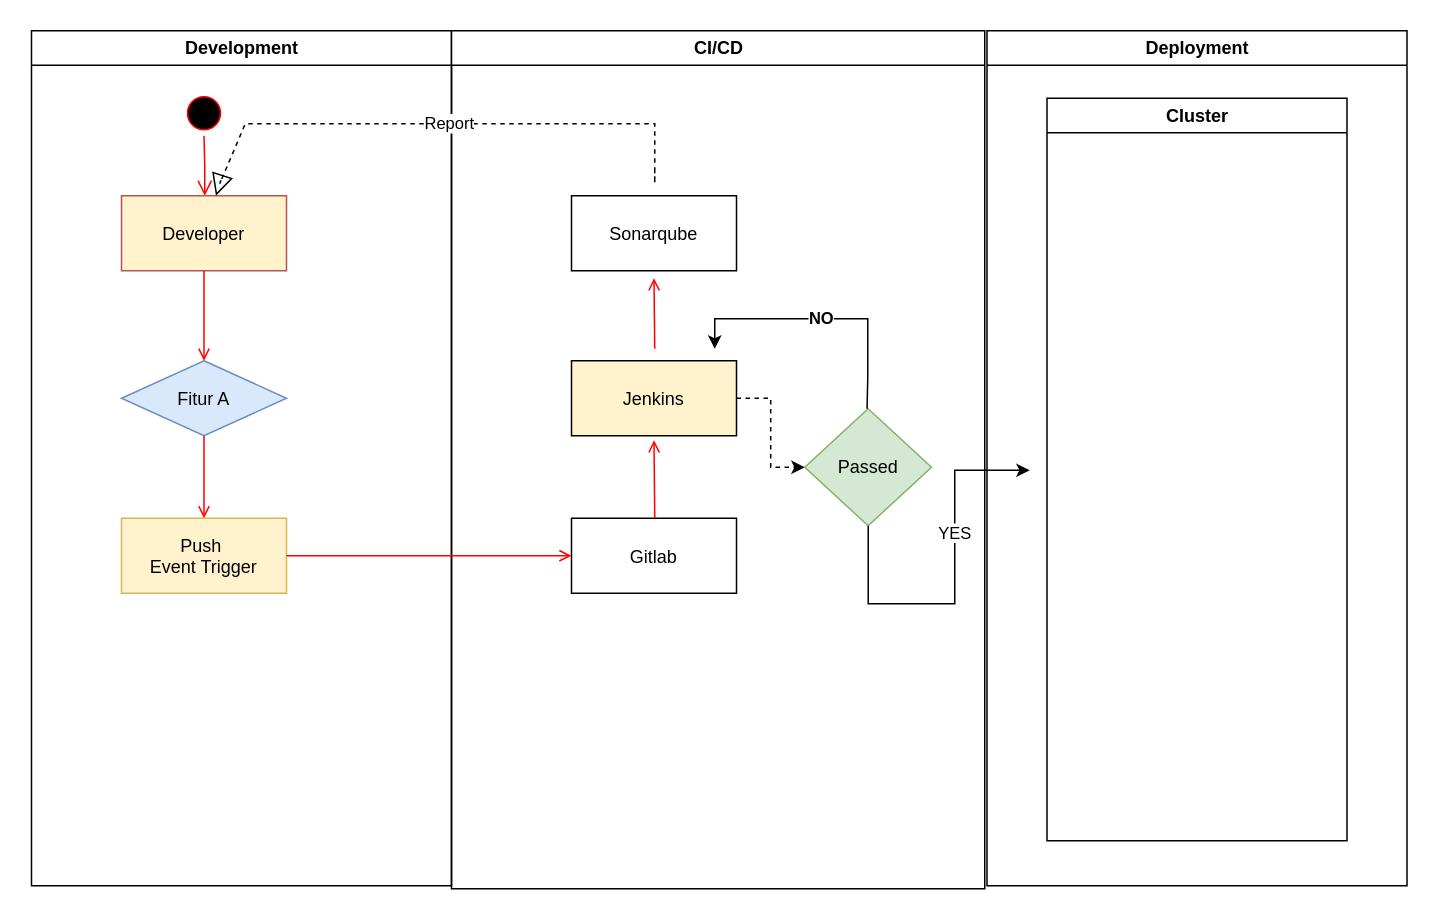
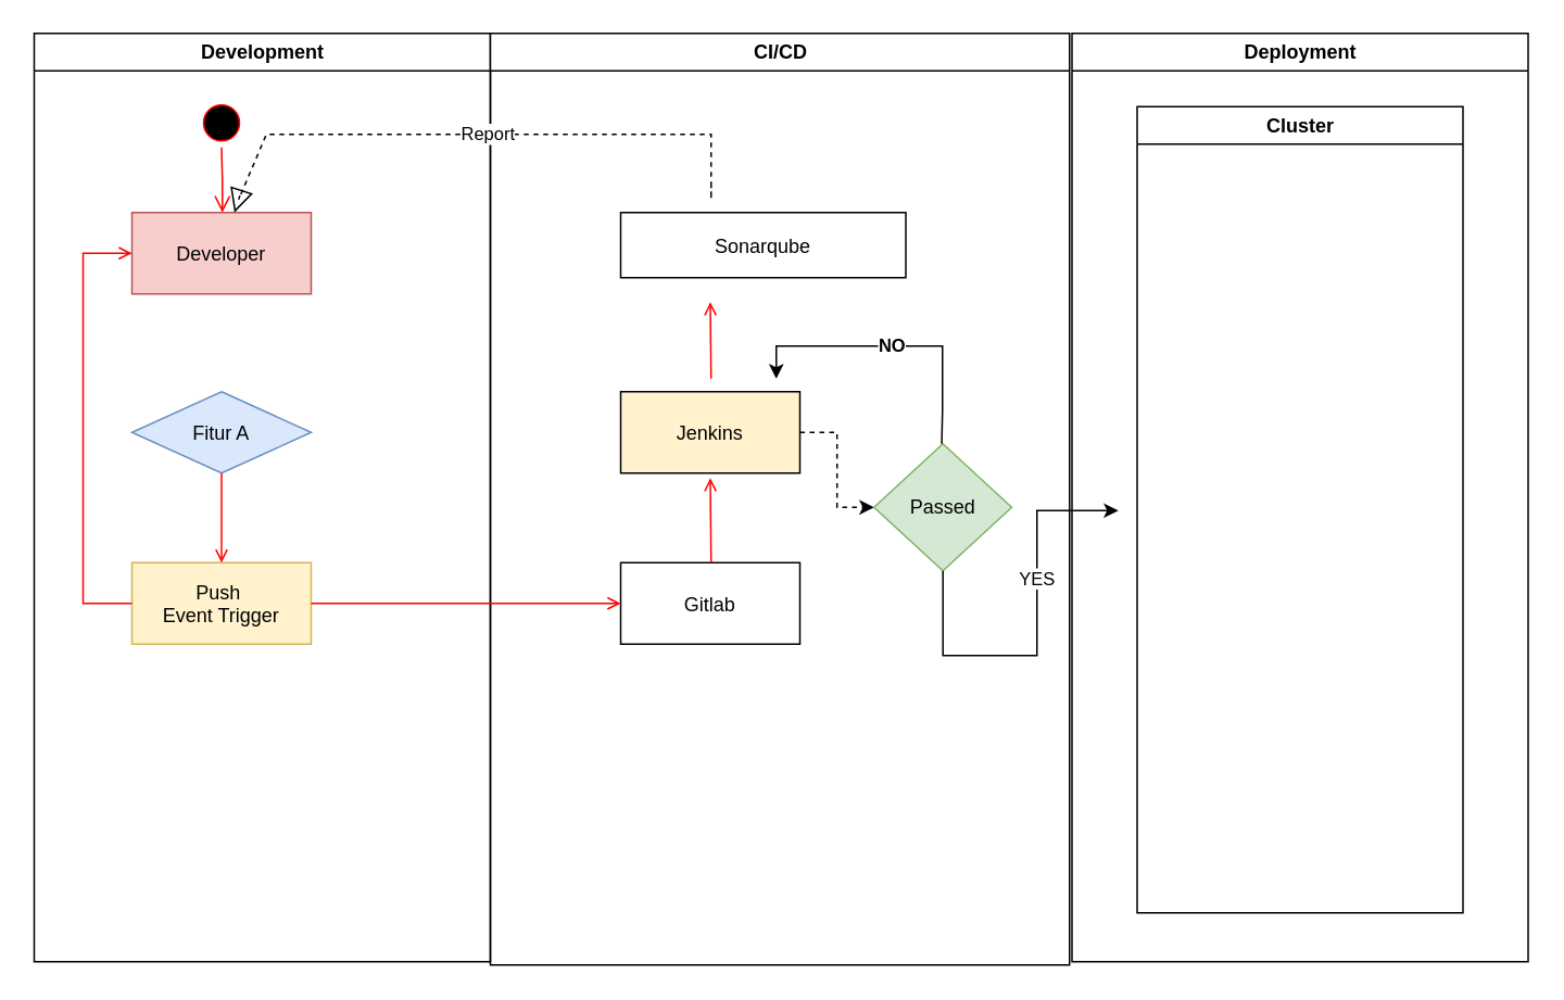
- <mxCell id="5" value="Developer" style="fillColor=#fff2cc;strokeColor=#b85450;" parent="2" vertex="1"><mxGeometry x="60" y="110" width="110" height="50" as="geometry" /></mxCell>
+ <mxCell id="5" value="Developer" style="fillColor=#f8cecc;strokeColor=#b85450;" parent="2" vertex="1"><mxGeometry x="60" y="110" width="110" height="50" as="geometry" /></mxCell>
- <mxCell id="12" value="Sonarqube" style="" parent="11" vertex="1"><mxGeometry x="80" y="110" width="110" height="50" as="geometry" /></mxCell>
+ <mxCell id="12" value="Sonarqube" style="" parent="11" vertex="1"><mxGeometry x="80" y="110" width="175" height="40" as="geometry" /></mxCell>
- <mxCell id="7" value="" style="endArrow=open;strokeColor=#FF0000;endFill=1;rounded=0" parent="2" source="5" target="6" edge="1"><mxGeometry relative="1" as="geometry" /></mxCell>
+ <mxCell id="10" value="" style="edgeStyle=elbowEdgeStyle;elbow=horizontal;strokeColor=#FF0000;endArrow=open;endFill=1;rounded=0" parent="2" source="8" target="5" edge="1"><mxGeometry width="100" height="100" relative="1" as="geometry"><mxPoint x="160" y="290" as="sourcePoint" /><mxPoint x="260" y="190" as="targetPoint" /><Array as="points"><mxPoint x="30" y="250" /></Array></mxGeometry></mxCell>
